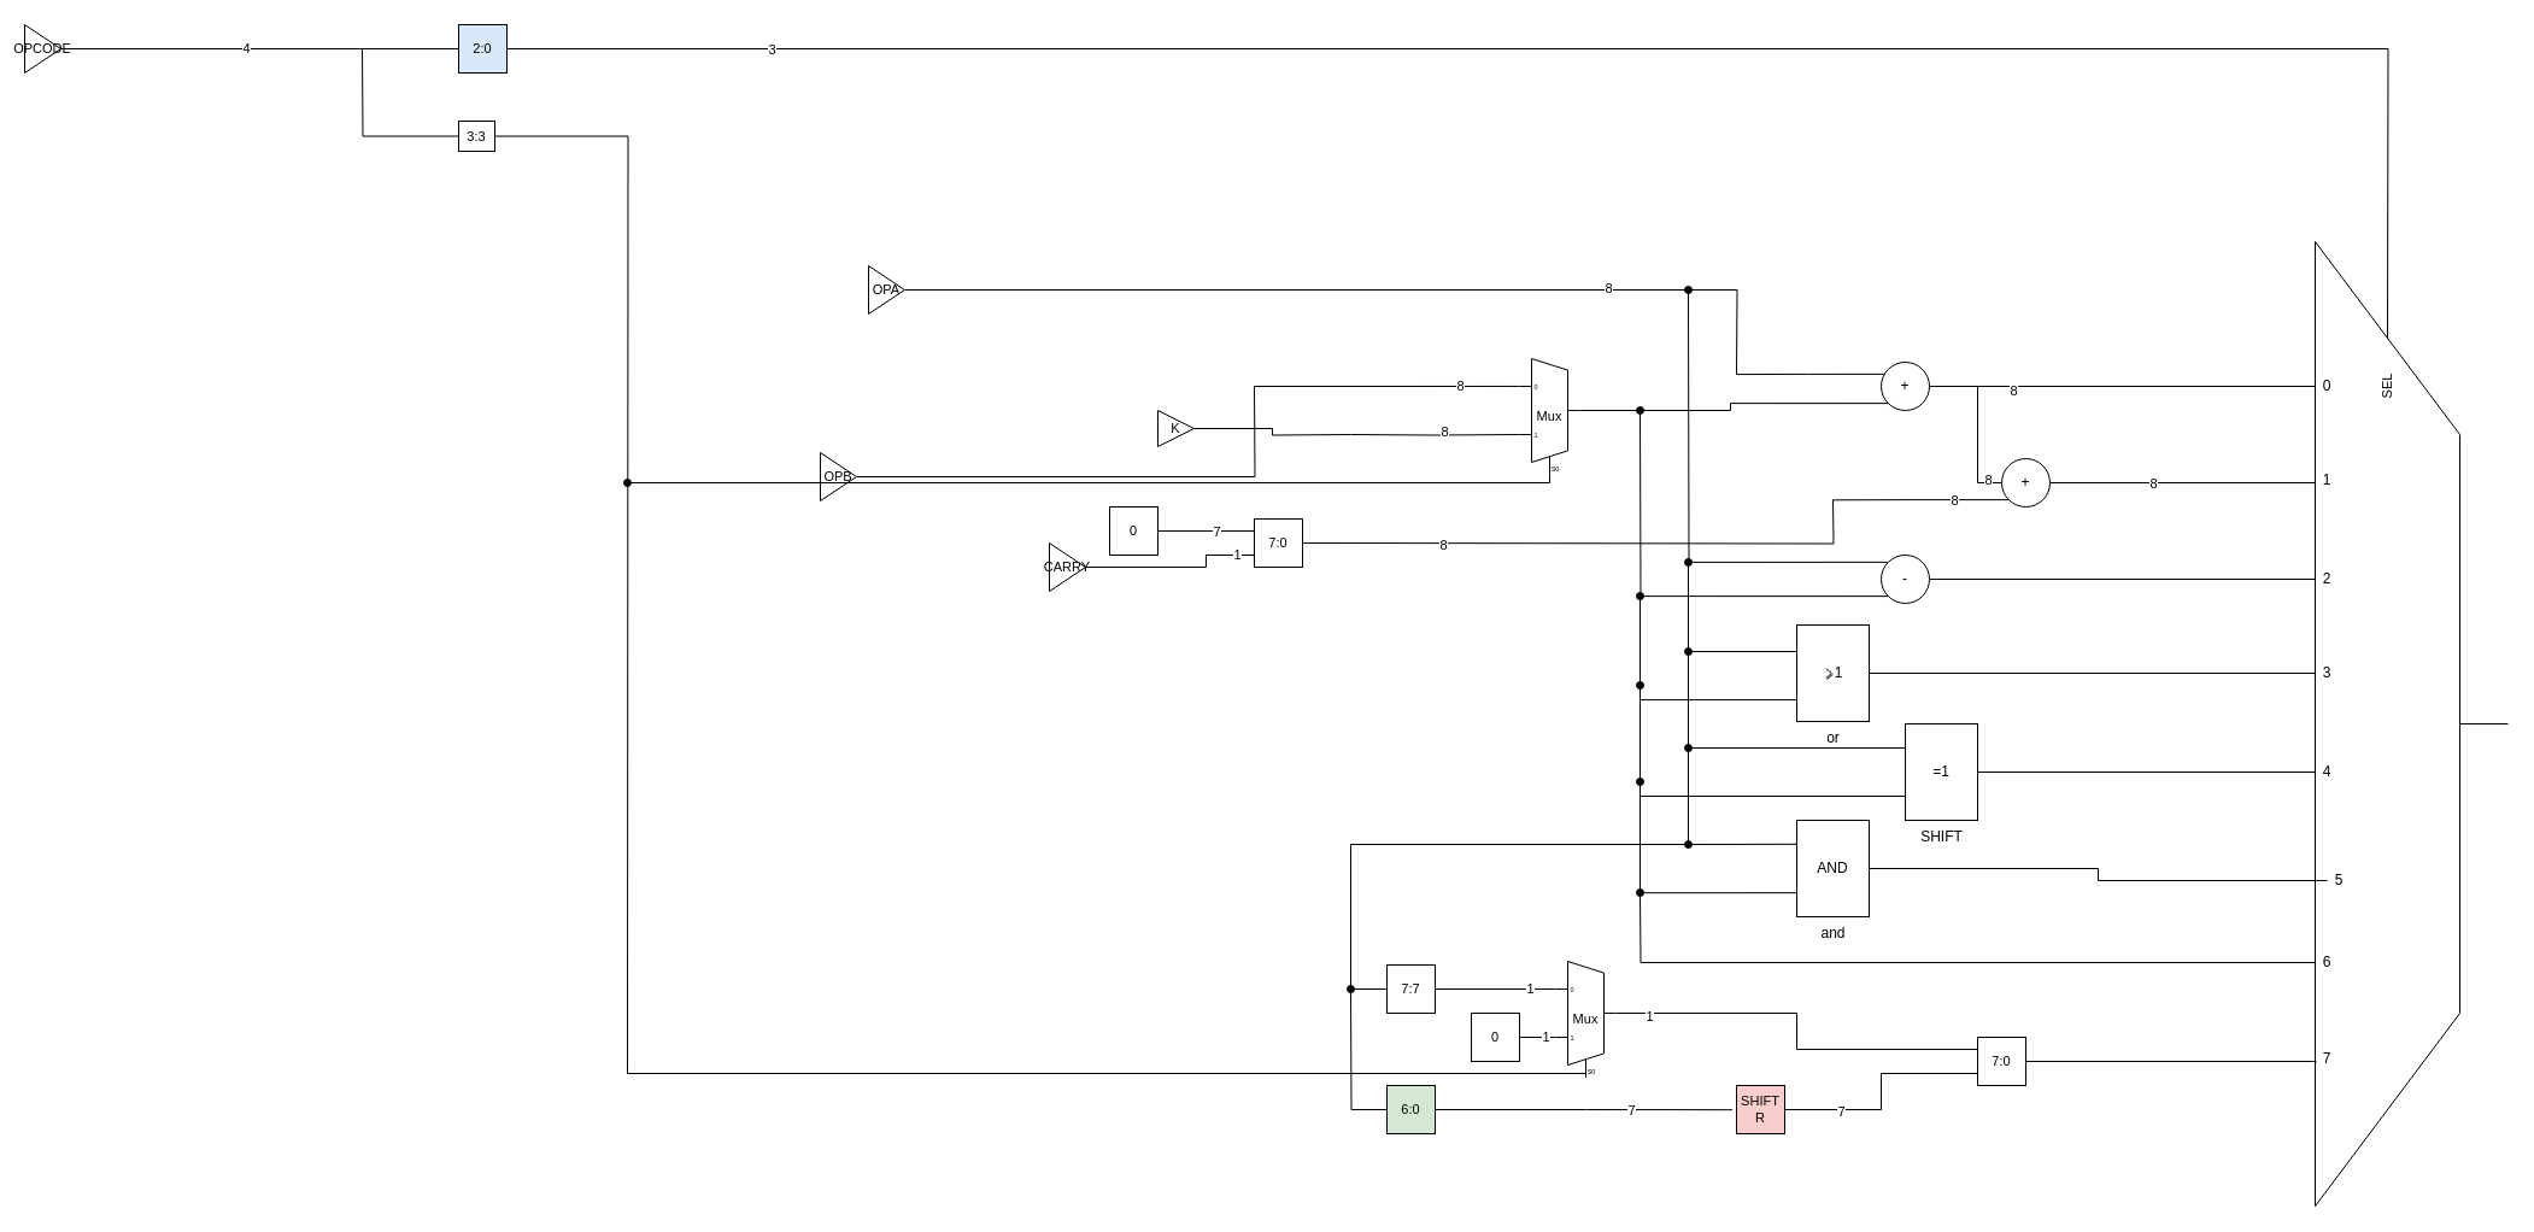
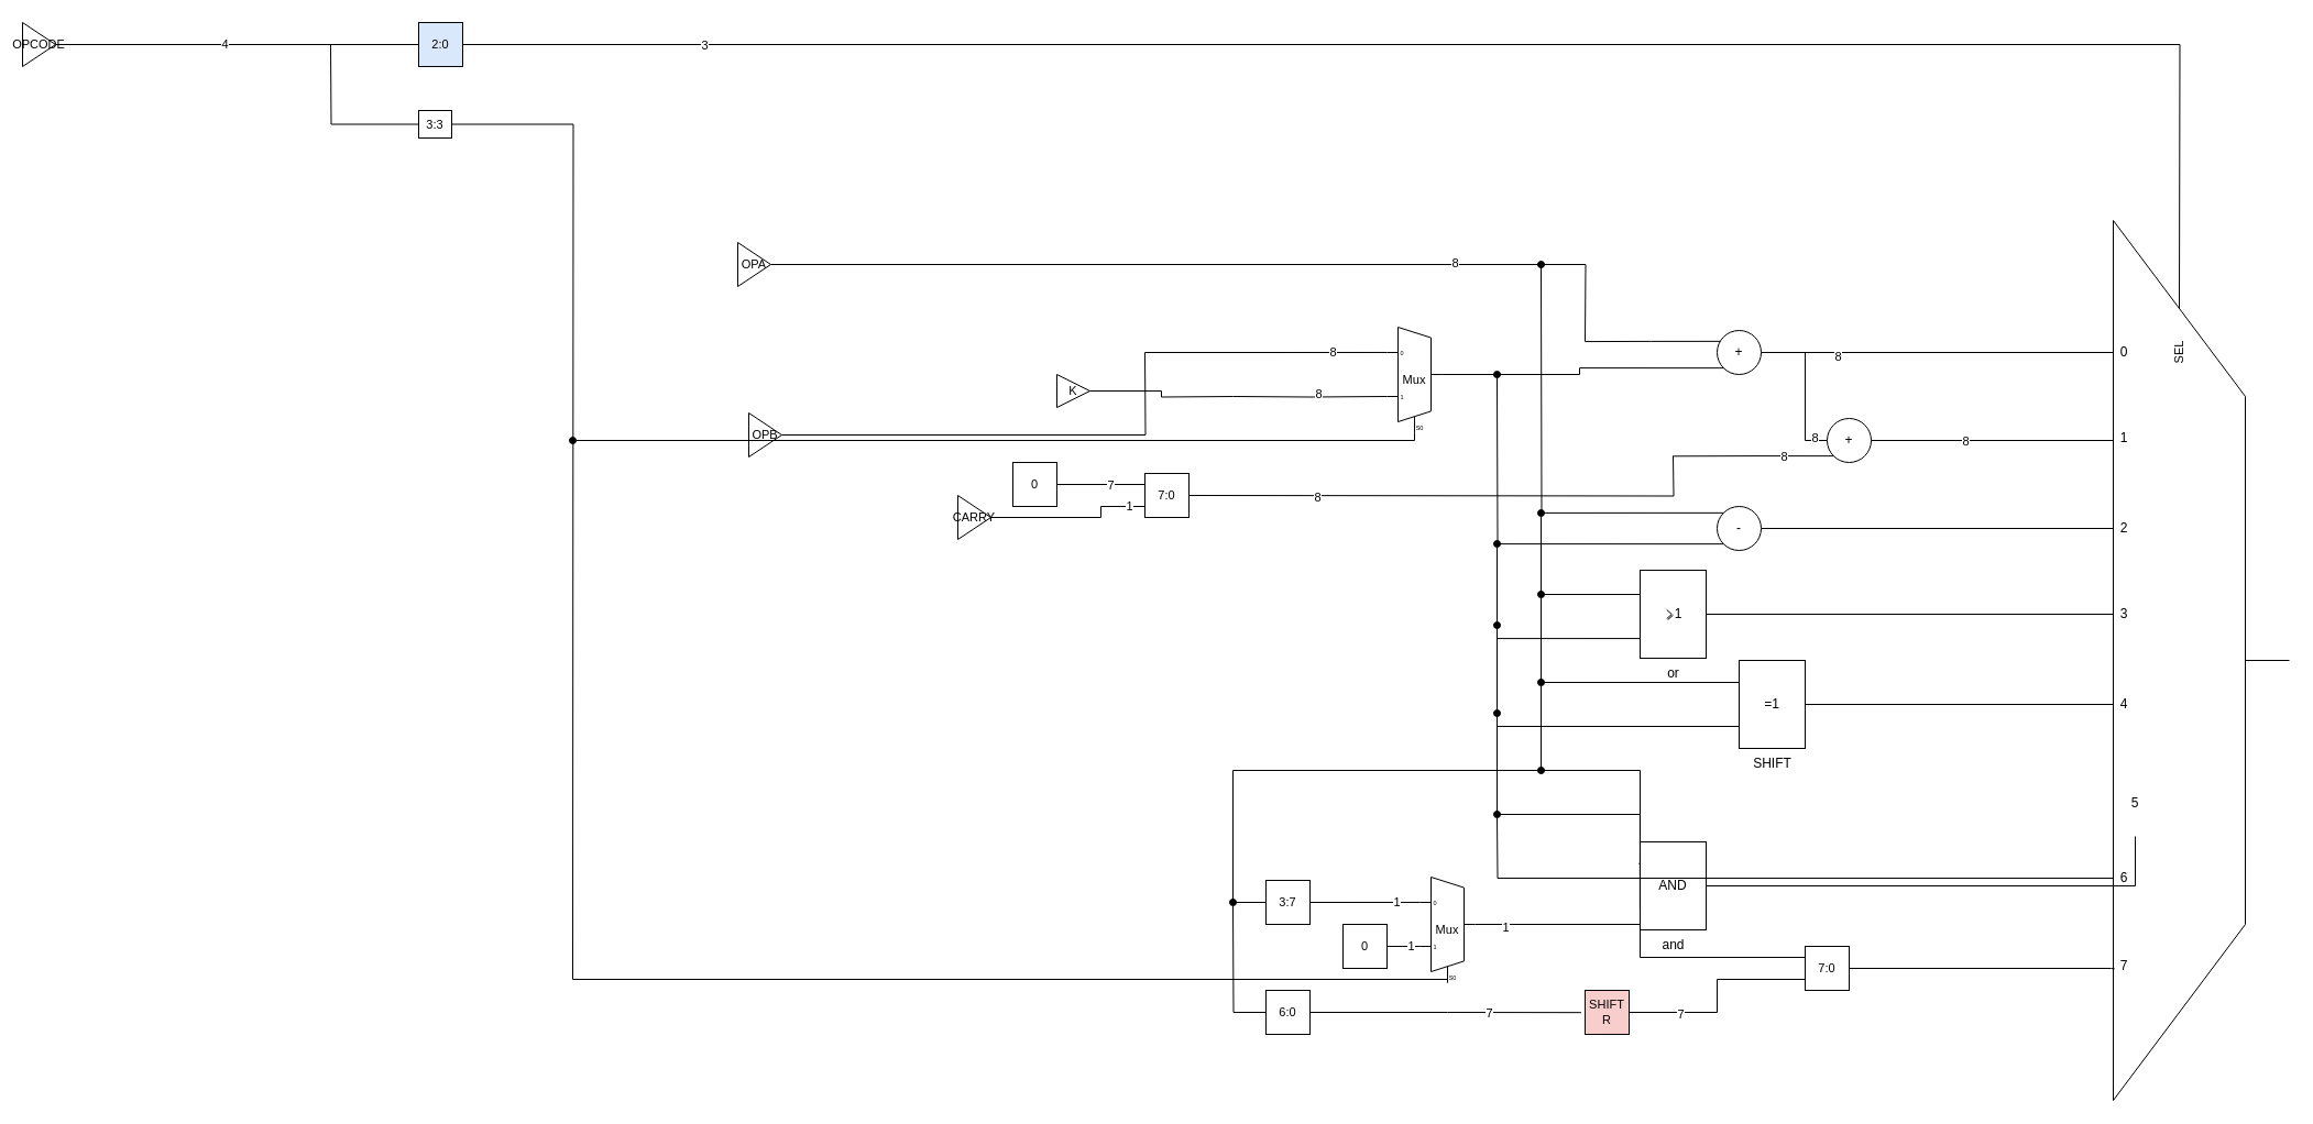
- <mxCell id="43" value="OPA" style="triangle;whiteSpace=wrap;html=1;fontFamily=Helvetica;fontSize=11;fontColor=default;" vertex="1" parent="1"><mxGeometry x="720" y="220" width="30" height="40" as="geometry" /></mxCell>
+ <mxCell id="43" value="OPA" style="triangle;whiteSpace=wrap;html=1;fontFamily=Helvetica;fontSize=11;fontColor=default;" vertex="1" parent="1"><mxGeometry x="670" y="220" width="30" height="40" as="geometry" /></mxCell>
- <mxCell id="14" value="and" style="verticalLabelPosition=bottom;shadow=0;dashed=0;align=center;html=1;verticalAlign=top;shape=mxgraph.electrical.iec_logic_gates.and;" vertex="1" parent="1"><mxGeometry x="1490" y="680" width="60" height="80" as="geometry" /></mxCell>
+ <mxCell id="14" value="and" style="verticalLabelPosition=bottom;shadow=0;dashed=0;align=center;html=1;verticalAlign=top;shape=mxgraph.electrical.iec_logic_gates.and;" vertex="1" parent="1"><mxGeometry x="1490" y="765" width="60" height="80" as="geometry" /></mxCell>
- <mxCell id="88" value="7:7" style="whiteSpace=wrap;html=1;aspect=fixed;fontFamily=Helvetica;fontSize=11;fontColor=default;" vertex="1" parent="1"><mxGeometry x="1150" y="800" width="40" height="40" as="geometry" /></mxCell>
+ <mxCell id="88" value="3:7" style="whiteSpace=wrap;html=1;aspect=fixed;fontFamily=Helvetica;fontSize=11;fontColor=default;" vertex="1" parent="1"><mxGeometry x="1150" y="800" width="40" height="40" as="geometry" /></mxCell>
- <mxCell id="86" value="6:0" style="whiteSpace=wrap;html=1;aspect=fixed;fontFamily=Helvetica;fontSize=11;fontColor=default;fillColor=#d5e8d4;" vertex="1" parent="1"><mxGeometry x="1150" y="900" width="40" height="40" as="geometry" /></mxCell>
+ <mxCell id="86" value="6:0" style="whiteSpace=wrap;html=1;aspect=fixed;fontFamily=Helvetica;fontSize=11;fontColor=default;" vertex="1" parent="1"><mxGeometry x="1150" y="900" width="40" height="40" as="geometry" /></mxCell>
